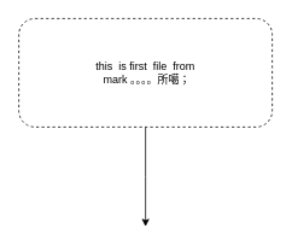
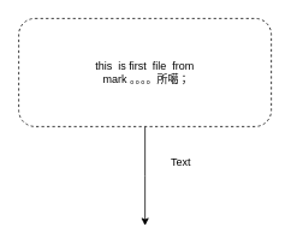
+ <mxCell id="4" value="Text" style="text;html=1;strokeColor=none;fillColor=none;align=center;verticalAlign=middle;whiteSpace=wrap;rounded=0;" vertex="1" parent="1"><mxGeometry x="180" y="170" width="40" height="20" as="geometry" /></mxCell>
